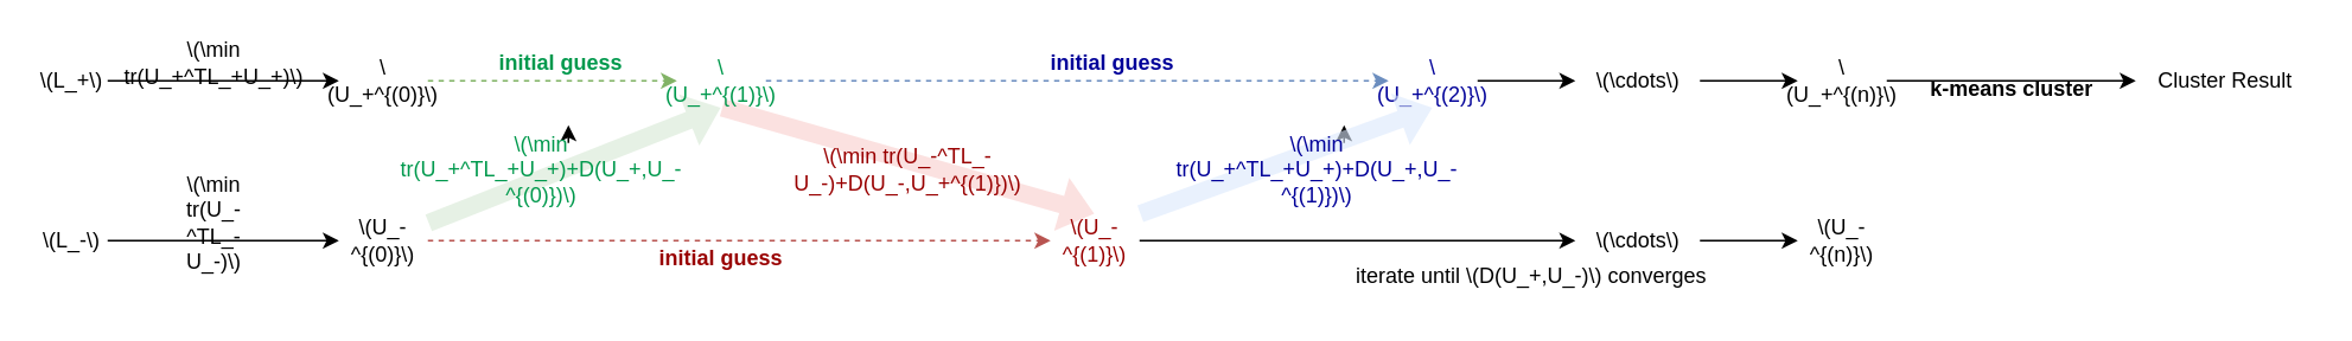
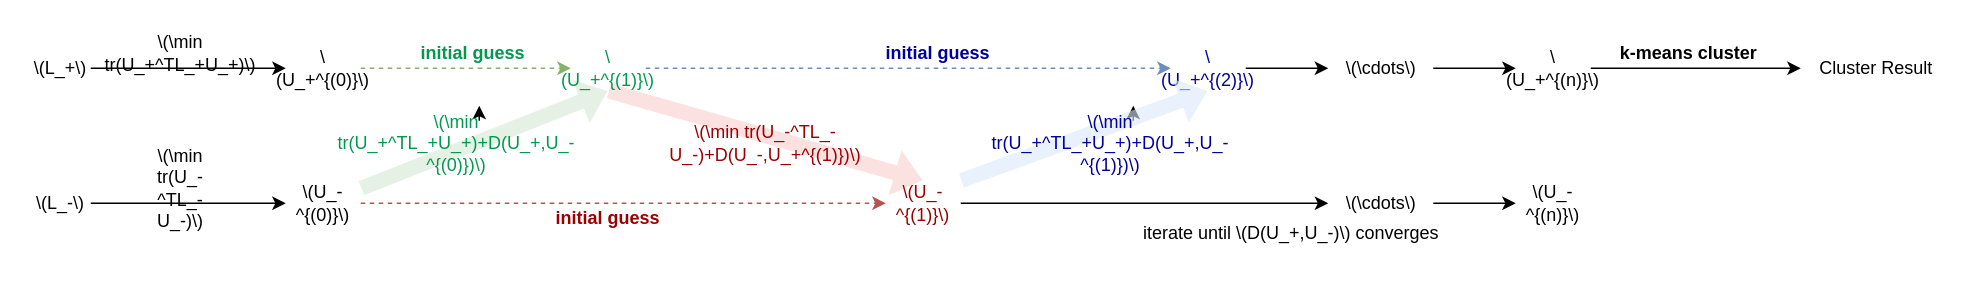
- <mxCell id="44" value="&lt;b&gt;k-means cluster&lt;/b&gt;" style="text;html=1;align=center;verticalAlign=middle;resizable=0;points=[];autosize=1;strokeColor=none;fillColor=none;" vertex="1" parent="1"><mxGeometry x="1075" y="35" width="110" height="30" as="geometry" /></mxCell>
+ <mxCell id="44" value="&lt;b&gt;k-means cluster&lt;/b&gt;" style="text;html=1;align=center;verticalAlign=middle;resizable=0;points=[];autosize=1;strokeColor=none;fillColor=none;" vertex="1" parent="1"><mxGeometry x="1070" y="20" width="110" height="30" as="geometry" /></mxCell>
